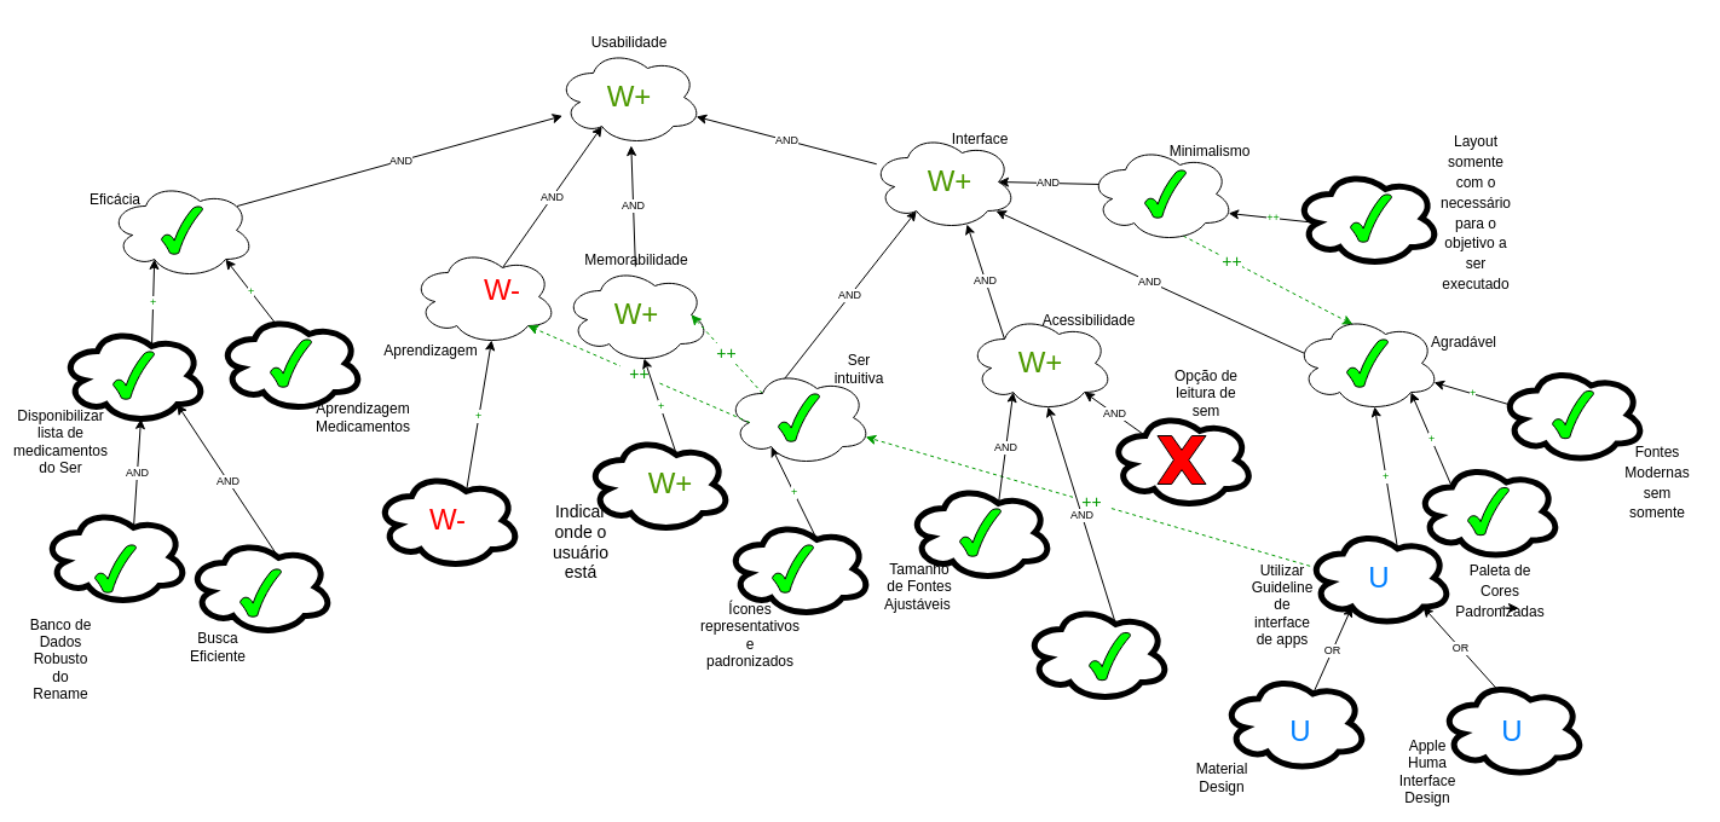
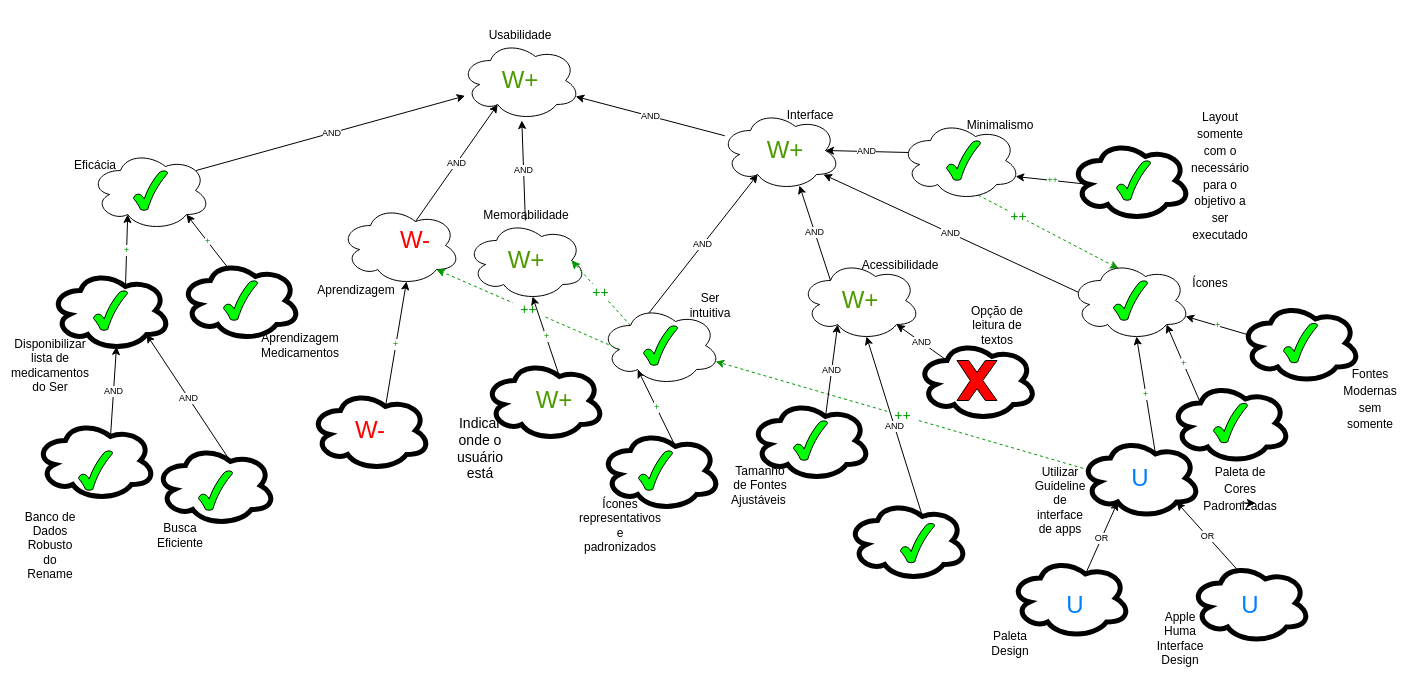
- <mxCell id="86" value="Agradável" style="text;html=1;strokeColor=none;fillColor=none;align=center;verticalAlign=middle;whiteSpace=wrap;rounded=0;" parent="84" vertex="1"><mxGeometry x="110" y="7.5" width="60" height="30" as="geometry" /></mxCell>
+ <mxCell id="86" value="Ícones" style="text;html=1;strokeColor=none;fillColor=none;align=center;verticalAlign=middle;whiteSpace=wrap;rounded=0;" parent="84" vertex="1"><mxGeometry x="110" y="7.5" width="60" height="30" as="geometry" /></mxCell>
- <mxCell id="105" value="Opção de leitura de sem" style="text;html=1;strokeColor=none;fillColor=none;align=center;verticalAlign=middle;whiteSpace=wrap;rounded=0;fontSize=12;" parent="1" vertex="1"><mxGeometry x="967" y="310" width="60" height="30" as="geometry" /></mxCell>
+ <mxCell id="105" value="Opção de leitura de textos" style="text;html=1;strokeColor=none;fillColor=none;align=center;verticalAlign=middle;whiteSpace=wrap;rounded=0;fontSize=12;" parent="1" vertex="1"><mxGeometry x="967" y="310" width="60" height="30" as="geometry" /></mxCell>
- <mxCell id="67" value="Material Design" style="text;html=1;strokeColor=none;fillColor=none;align=center;verticalAlign=middle;whiteSpace=wrap;rounded=0;" parent="65" vertex="1"><mxGeometry y="70" width="60" height="30" as="geometry" /></mxCell>
+ <mxCell id="67" value="Paleta Design" style="text;html=1;strokeColor=none;fillColor=none;align=center;verticalAlign=middle;whiteSpace=wrap;rounded=0;" parent="65" vertex="1"><mxGeometry y="70" width="60" height="30" as="geometry" /></mxCell>
